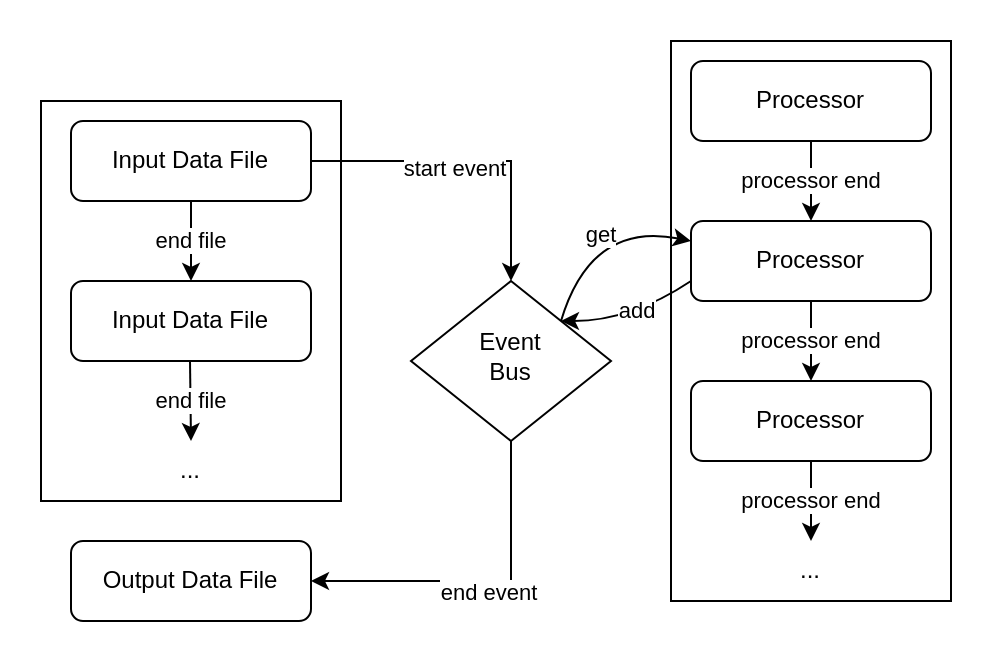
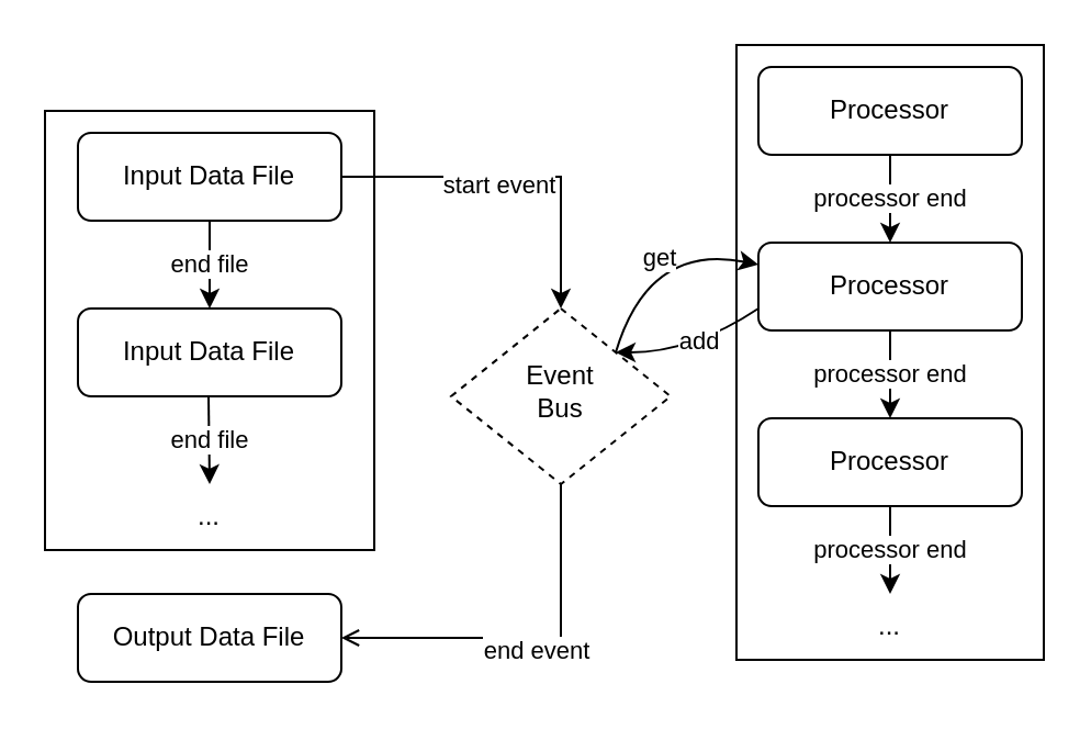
- <mxCell id="5" value="&lt;div&gt;Event&lt;/div&gt;&lt;div&gt;Bus&lt;br&gt;&lt;/div&gt;" style="rhombus;whiteSpace=wrap;html=1;shadow=0;fontFamily=Helvetica;fontSize=12;align=center;strokeWidth=1;spacing=6;spacingTop=-4;" parent="1" vertex="1"><mxGeometry x="205" y="140" width="100" height="80" as="geometry" /></mxCell>
+ <mxCell id="5" value="&lt;div&gt;Event&lt;/div&gt;&lt;div&gt;Bus&lt;br&gt;&lt;/div&gt;" style="rhombus;whiteSpace=wrap;html=1;shadow=0;fontFamily=Helvetica;fontSize=12;align=center;strokeWidth=1;spacing=6;spacingTop=-4;dashed=1;" parent="1" vertex="1"><mxGeometry x="205" y="140" width="100" height="80" as="geometry" /></mxCell>
- <mxCell id="3" value="" style="edgeStyle=orthogonalEdgeStyle;rounded=0;orthogonalLoop=1;jettySize=auto;html=1;entryX=1;entryY=0.5;entryDx=0;entryDy=0;exitX=0.5;exitY=1;exitDx=0;exitDy=0;" edge="1" parent="1" source="5" target="2"><mxGeometry relative="1" as="geometry"><mxPoint x="255" y="270" as="targetPoint" /></mxGeometry></mxCell>
+ <mxCell id="3" value="" style="edgeStyle=orthogonalEdgeStyle;rounded=0;orthogonalLoop=1;jettySize=auto;html=1;entryX=1;entryY=0.5;entryDx=0;entryDy=0;exitX=0.5;exitY=1;exitDx=0;exitDy=0;endArrow=open;" edge="1" parent="1" source="5" target="2"><mxGeometry relative="1" as="geometry"><mxPoint x="255" y="270" as="targetPoint" /></mxGeometry></mxCell>
